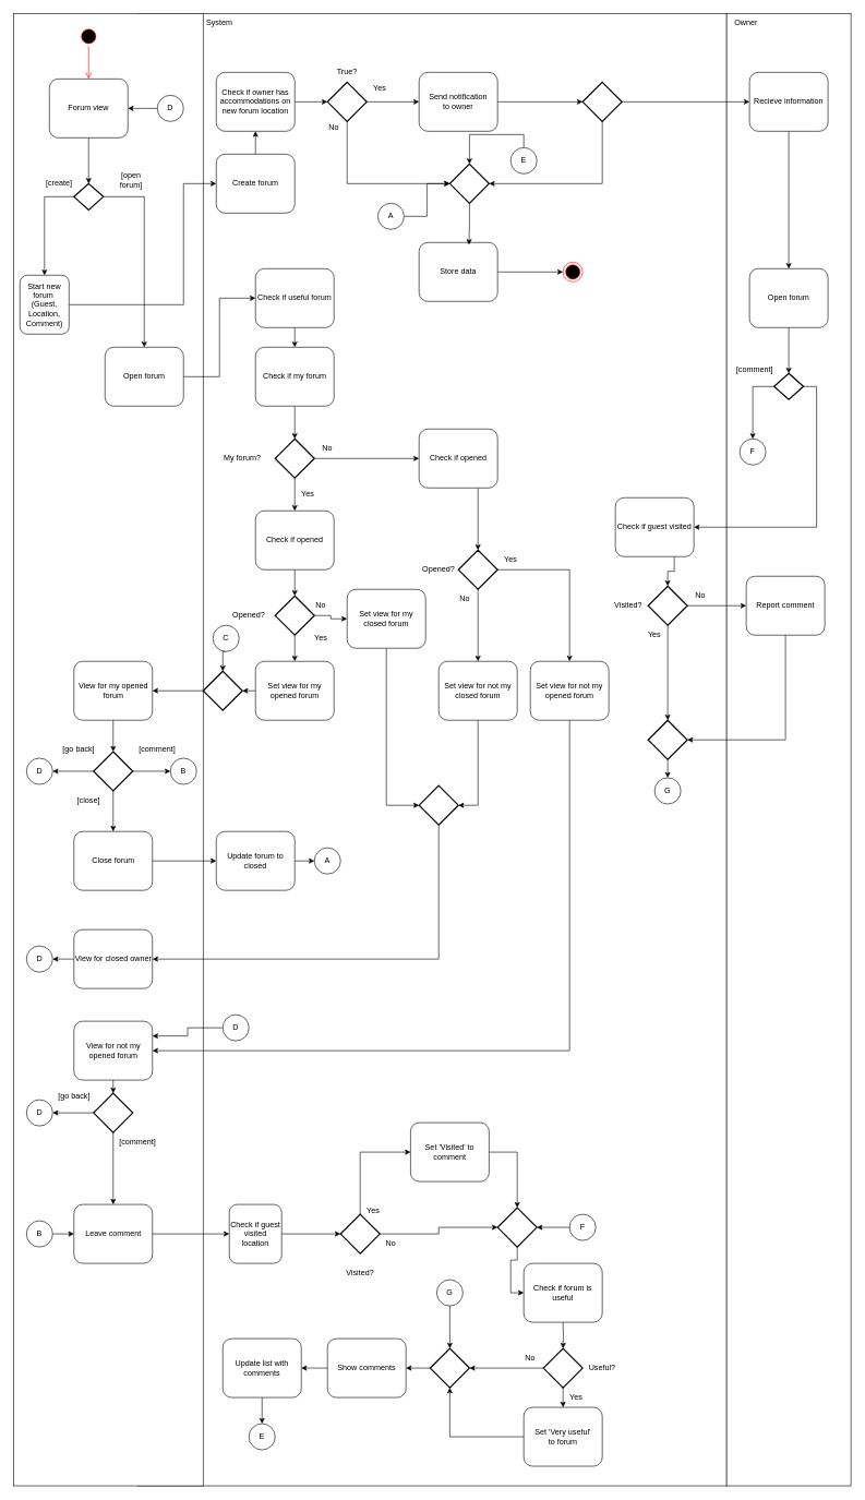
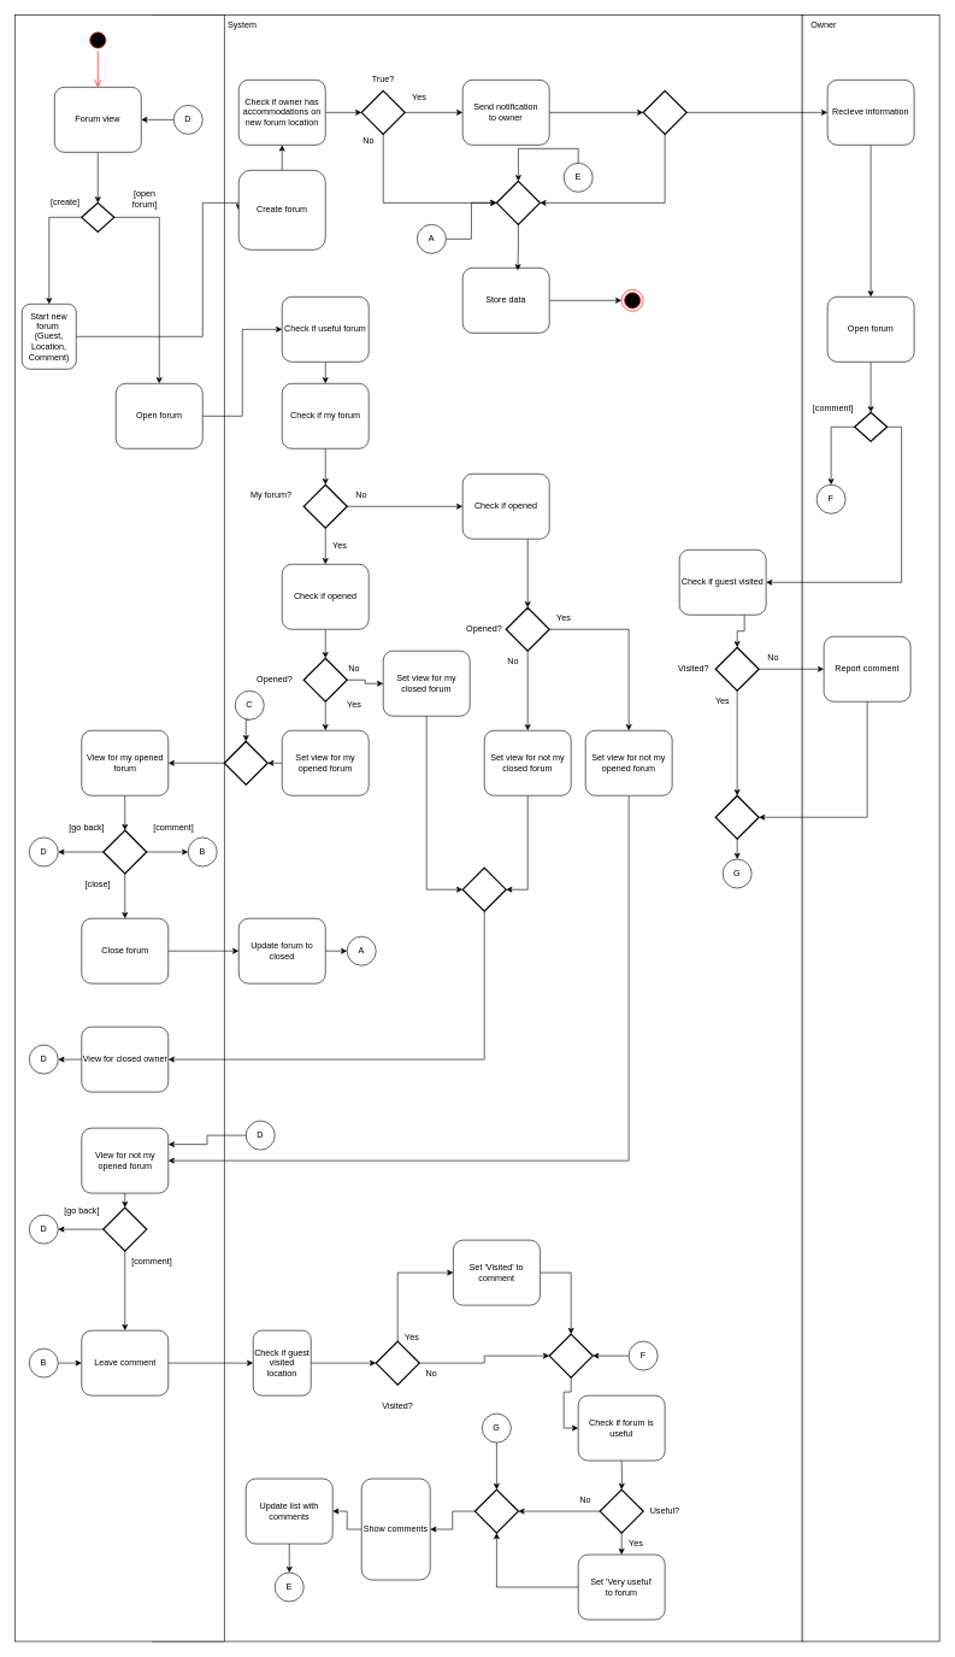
- <mxCell id="11" value="Create forum" style="rounded=1;whiteSpace=wrap;html=1;" parent="1" vertex="1"><mxGeometry x="330" y="235" width="120" height="90" as="geometry" /></mxCell>
+ <mxCell id="11" value="Create forum" style="rounded=1;whiteSpace=wrap;html=1;" parent="1" vertex="1"><mxGeometry x="330" y="235" width="120" height="110" as="geometry" /></mxCell>
- <mxCell id="37" value="My forum?" style="text;html=1;strokeColor=none;fillColor=none;align=center;verticalAlign=middle;whiteSpace=wrap;rounded=0;" vertex="1" parent="1"><mxGeometry x="340" y="685" width="60" height="30" as="geometry" /></mxCell>
+ <mxCell id="37" value="My forum?" style="text;html=1;strokeColor=none;fillColor=none;align=center;verticalAlign=middle;whiteSpace=wrap;rounded=0;" vertex="1" parent="1"><mxGeometry x="345" y="670" width="60" height="30" as="geometry" /></mxCell>
- <mxCell id="126" value="Show comments" style="rounded=1;whiteSpace=wrap;html=1;" vertex="1" parent="1"><mxGeometry x="500" y="2045" width="120" height="90" as="geometry" /></mxCell>
+ <mxCell id="126" value="Show comments" style="rounded=1;whiteSpace=wrap;html=1;" vertex="1" parent="1"><mxGeometry x="500" y="2045" width="95" height="140" as="geometry" /></mxCell>
